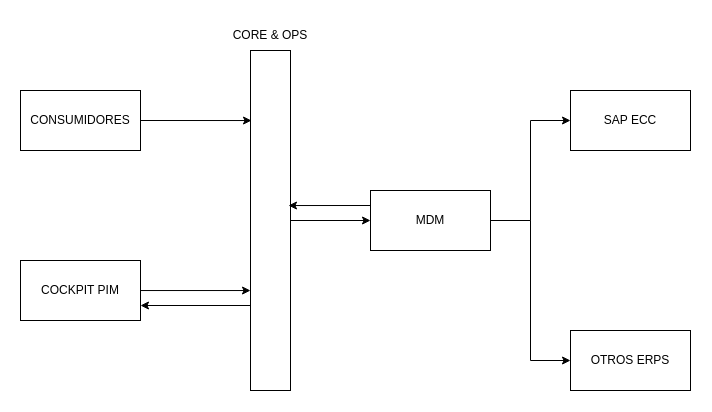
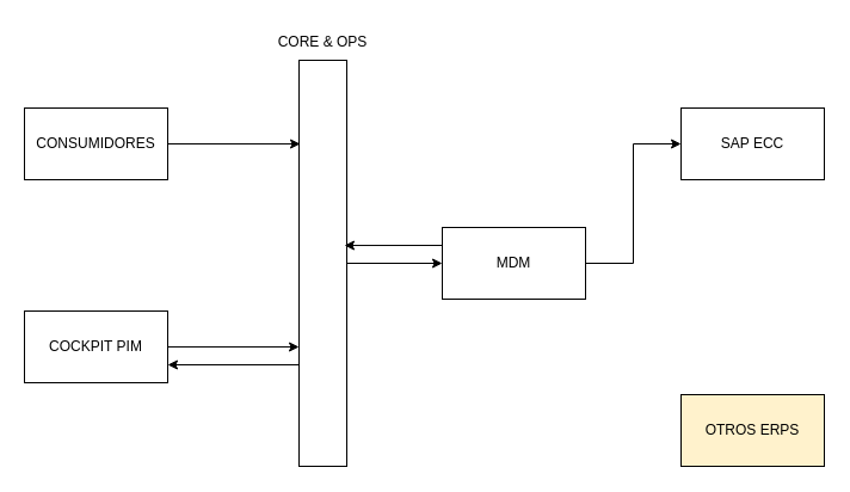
- <mxCell id="7" style="edgeStyle=orthogonalEdgeStyle;rounded=0;orthogonalLoop=1;jettySize=auto;html=1;entryX=0;entryY=0.5;entryDx=0;entryDy=0;" edge="1" parent="1" source="8" target="15"><mxGeometry relative="1" as="geometry"><Array as="points"><mxPoint x="530" y="220" /><mxPoint x="530" y="360" /></Array></mxGeometry></mxCell>
- <mxCell id="15" value="OTROS ERPS" style="rounded=0;whiteSpace=wrap;html=1;" vertex="1" parent="1"><mxGeometry x="570" y="330" width="120" height="60" as="geometry" /></mxCell>
+ <mxCell id="15" value="OTROS ERPS" style="rounded=0;whiteSpace=wrap;html=1;fillColor=#fff2cc;" vertex="1" parent="1"><mxGeometry x="570" y="330" width="120" height="60" as="geometry" /></mxCell>
